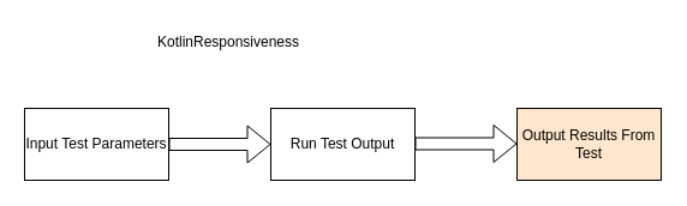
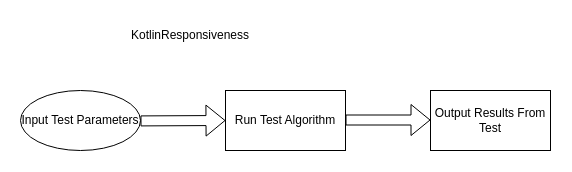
- <mxCell id="2" value="Input Test Parameters" style="rounded=0;whiteSpace=wrap;html=1;" vertex="1" parent="1"><mxGeometry x="20" y="90" width="120" height="60" as="geometry" /></mxCell>
+ <mxCell id="2" value="Input Test Parameters" style="ellipse;whiteSpace=wrap;html=1;" vertex="1" parent="1"><mxGeometry x="20" y="90" width="120" height="60" as="geometry" /></mxCell>
- <mxCell id="4" value="Run Test Output" style="rounded=0;whiteSpace=wrap;html=1;" vertex="1" parent="1"><mxGeometry x="225" y="90" width="120" height="60" as="geometry" /></mxCell>
+ <mxCell id="4" value="Run Test Algorithm" style="rounded=0;whiteSpace=wrap;html=1;" vertex="1" parent="1"><mxGeometry x="225" y="90" width="120" height="60" as="geometry" /></mxCell>
- <mxCell id="3" value="Output Results From Test" style="rounded=0;whiteSpace=wrap;html=1;fillColor=#ffe6cc;" vertex="1" parent="1"><mxGeometry x="430" y="90" width="120" height="60" as="geometry" /></mxCell>
+ <mxCell id="3" value="Output Results From Test" style="rounded=0;whiteSpace=wrap;html=1;" vertex="1" parent="1"><mxGeometry x="430" y="90" width="120" height="60" as="geometry" /></mxCell>
